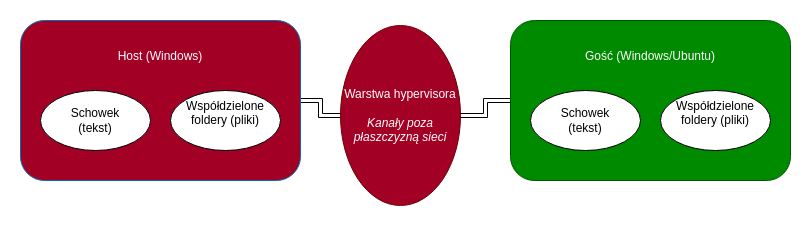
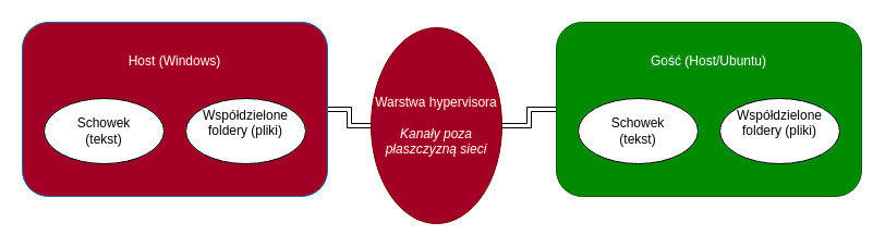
- <mxCell id="8" value="&lt;div&gt;Gość (Windows/Ubuntu)&lt;/div&gt;" style="rounded=1;whiteSpace=wrap;html=1;verticalAlign=top;spacingTop=22;fillColor=#008a00;fontColor=#ffffff;strokeColor=#005700;" vertex="1" parent="1"><mxGeometry x="510" y="20" width="280" height="160" as="geometry" /></mxCell>
+ <mxCell id="8" value="&lt;div&gt;Gość (Host/Ubuntu)&lt;/div&gt;" style="rounded=1;whiteSpace=wrap;html=1;verticalAlign=top;spacingTop=22;fillColor=#008a00;fontColor=#ffffff;strokeColor=#005700;" vertex="1" parent="1"><mxGeometry x="510" y="20" width="280" height="160" as="geometry" /></mxCell>
